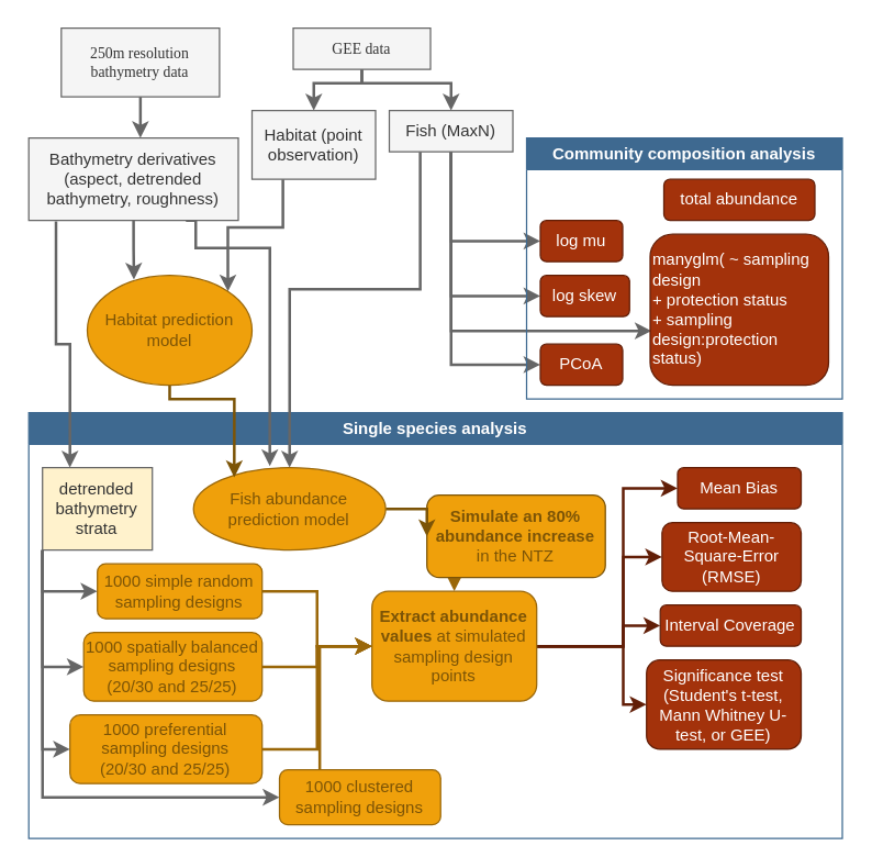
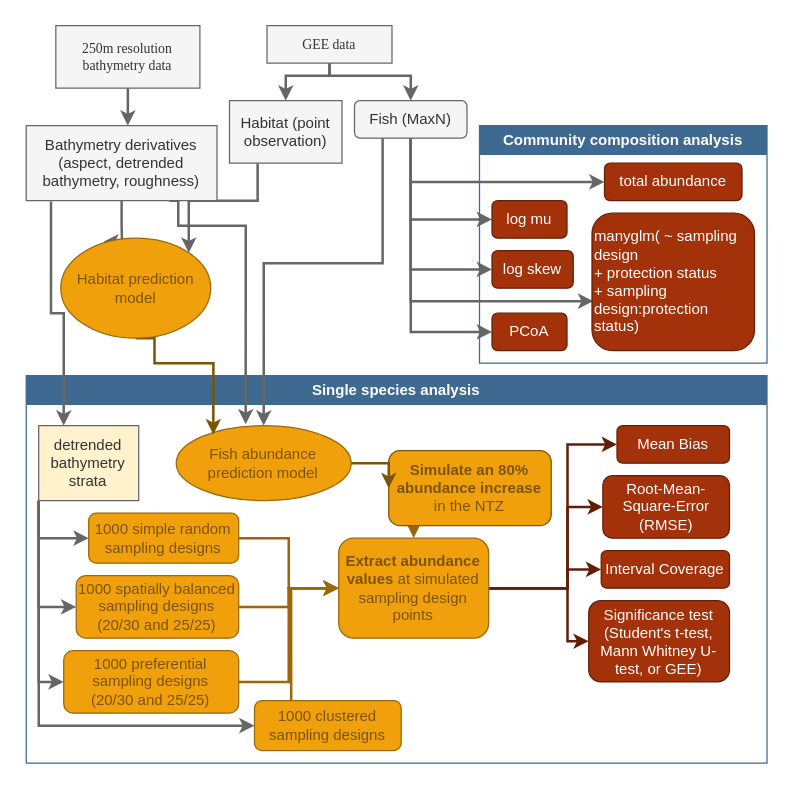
- <mxCell id="40" value="Fish (MaxN)" style="rounded=0;whiteSpace=wrap;html=1;fillColor=#f5f5f5;fontColor=#333333;strokeColor=#666666;" parent="1" vertex="1"><mxGeometry x="283" y="80" width="90" height="30" as="geometry" /></mxCell>
+ <mxCell id="40" value="Fish (MaxN)" style="whiteSpace=wrap;html=1;fillColor=#f5f5f5;fontColor=#333333;strokeColor=#666666;rounded=1;" parent="1" vertex="1"><mxGeometry x="283" y="80" width="90" height="30" as="geometry" /></mxCell>
+ <mxCell id="37" style="edgeStyle=orthogonalEdgeStyle;rounded=0;orthogonalLoop=1;jettySize=auto;html=1;exitX=0.5;exitY=1;exitDx=0;exitDy=0;entryX=0;entryY=0.5;entryDx=0;entryDy=0;fillColor=#f5f5f5;strokeColor=#666666;strokeWidth=2;" edge="1" parent="1" source="40" target="53"><mxGeometry relative="1" as="geometry"><Array as="points"><mxPoint x="328" y="145" /></Array></mxGeometry></mxCell>
- <mxCell id="48" value="Habitat prediction model" style="ellipse;whiteSpace=wrap;html=1;strokeColor=#9A6709;fillColor=#EFA00B;fontColor=#7C5407;" parent="1" vertex="1"><mxGeometry x="63" y="200" width="120" height="80" as="geometry" /></mxCell>
+ <mxCell id="48" value="Habitat prediction model" style="ellipse;whiteSpace=wrap;html=1;strokeColor=#9A6709;fillColor=#EFA00B;fontColor=#7C5407;" parent="1" vertex="1"><mxGeometry x="48" y="190" width="120" height="80" as="geometry" /></mxCell>
